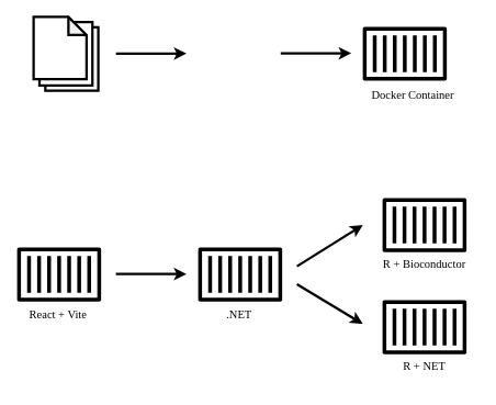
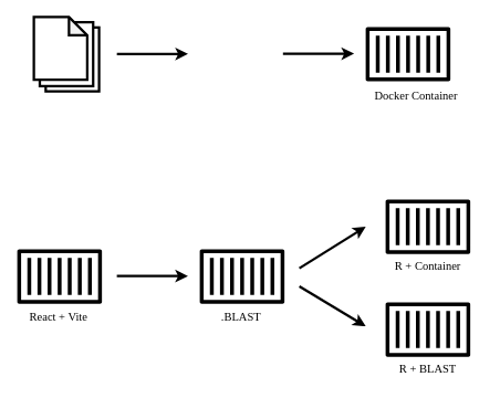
- <mxCell id="19" value="&lt;div style=&quot;&quot;&gt;&lt;font face=&quot;Verdana&quot;&gt;&lt;span style=&quot;font-size: 14px;&quot;&gt;R&amp;nbsp;&lt;/span&gt;&lt;/font&gt;&lt;span style=&quot;font-size: 14px; font-family: Verdana; background-color: transparent; color: light-dark(rgb(0, 0, 0), rgb(255, 255, 255));&quot;&gt;+&amp;nbsp;&lt;/span&gt;&lt;span style=&quot;font-size: 14px; font-family: Verdana; background-color: transparent; color: light-dark(rgb(0, 0, 0), rgb(255, 255, 255));&quot;&gt;Bioconductor&lt;/span&gt;&lt;/div&gt;" style="text;whiteSpace=wrap;html=1;align=center;" vertex="1" parent="1"><mxGeometry x="450" y="305.89" width="130" height="40" as="geometry" /></mxCell>
+ <mxCell id="19" value="&lt;div style=&quot;&quot;&gt;&lt;font face=&quot;Verdana&quot;&gt;&lt;span style=&quot;font-size: 14px;&quot;&gt;R&amp;nbsp;&lt;/span&gt;&lt;/font&gt;&lt;span style=&quot;font-size: 14px; font-family: Verdana; background-color: transparent; color: light-dark(rgb(0, 0, 0), rgb(255, 255, 255));&quot;&gt;+&amp;nbsp;&lt;/span&gt;&lt;span style=&quot;font-size: 14px; font-family: Verdana; background-color: transparent; color: light-dark(rgb(0, 0, 0), rgb(255, 255, 255));&quot;&gt;Container&lt;/span&gt;&lt;/div&gt;" style="text;whiteSpace=wrap;html=1;align=center;" vertex="1" parent="1"><mxGeometry x="450" y="305.89" width="130" height="40" as="geometry" /></mxCell>
- <mxCell id="14" value="&lt;div style=&quot;&quot;&gt;&lt;span style=&quot;background-color: transparent; color: light-dark(rgb(0, 0, 0), rgb(255, 255, 255)); font-size: 14px;&quot;&gt;&lt;font face=&quot;Verdana&quot;&gt;.NET&lt;/font&gt;&lt;/span&gt;&lt;/div&gt;" style="text;whiteSpace=wrap;html=1;align=center;" vertex="1" parent="1"><mxGeometry x="240" y="365.89" width="100" height="40" as="geometry" /></mxCell>
+ <mxCell id="14" value="&lt;div style=&quot;&quot;&gt;&lt;span style=&quot;background-color: transparent; color: light-dark(rgb(0, 0, 0), rgb(255, 255, 255)); font-size: 14px;&quot;&gt;&lt;font face=&quot;Verdana&quot;&gt;.BLAST&lt;/font&gt;&lt;/span&gt;&lt;/div&gt;" style="text;whiteSpace=wrap;html=1;align=center;" vertex="1" parent="1"><mxGeometry x="240" y="365.89" width="100" height="40" as="geometry" /></mxCell>
- <mxCell id="22" value="&lt;div style=&quot;&quot;&gt;&lt;font face=&quot;Verdana&quot;&gt;&lt;span style=&quot;font-size: 14px;&quot;&gt;R&amp;nbsp;&lt;/span&gt;&lt;/font&gt;&lt;span style=&quot;font-size: 14px; font-family: Verdana; background-color: transparent; color: light-dark(rgb(0, 0, 0), rgb(255, 255, 255));&quot;&gt;+&amp;nbsp;&lt;/span&gt;&lt;span style=&quot;font-size: 14px; font-family: Verdana; background-color: transparent; color: light-dark(rgb(0, 0, 0), rgb(255, 255, 255));&quot;&gt;NET&lt;/span&gt;&lt;/div&gt;" style="text;whiteSpace=wrap;html=1;align=center;" vertex="1" parent="1"><mxGeometry x="450" y="429.89" width="130" height="40" as="geometry" /></mxCell>
+ <mxCell id="22" value="&lt;div style=&quot;&quot;&gt;&lt;font face=&quot;Verdana&quot;&gt;&lt;span style=&quot;font-size: 14px;&quot;&gt;R&amp;nbsp;&lt;/span&gt;&lt;/font&gt;&lt;span style=&quot;font-size: 14px; font-family: Verdana; background-color: transparent; color: light-dark(rgb(0, 0, 0), rgb(255, 255, 255));&quot;&gt;+&amp;nbsp;&lt;/span&gt;&lt;span style=&quot;font-size: 14px; font-family: Verdana; background-color: transparent; color: light-dark(rgb(0, 0, 0), rgb(255, 255, 255));&quot;&gt;BLAST&lt;/span&gt;&lt;/div&gt;" style="text;whiteSpace=wrap;html=1;align=center;" vertex="1" parent="1"><mxGeometry x="450" y="429.89" width="130" height="40" as="geometry" /></mxCell>
